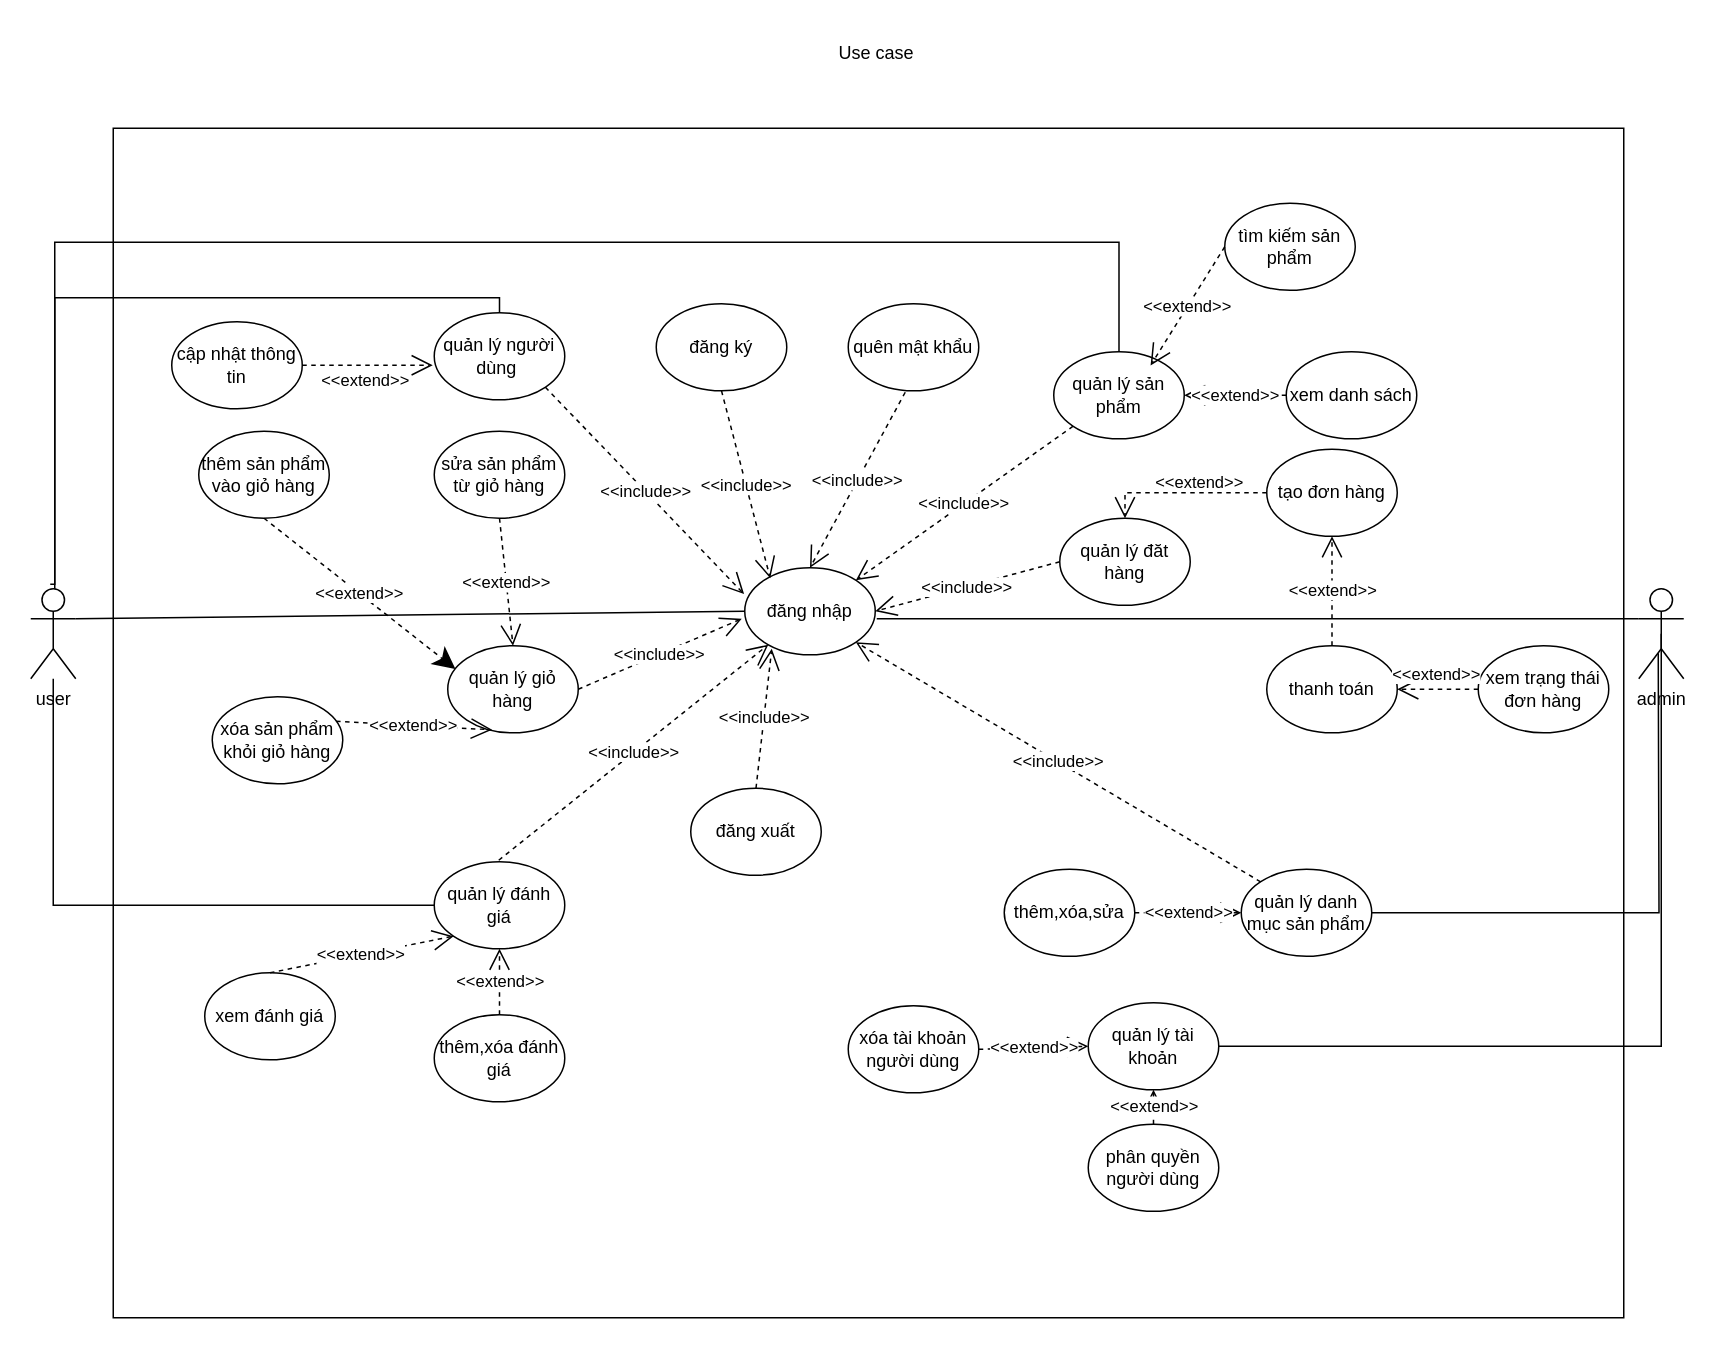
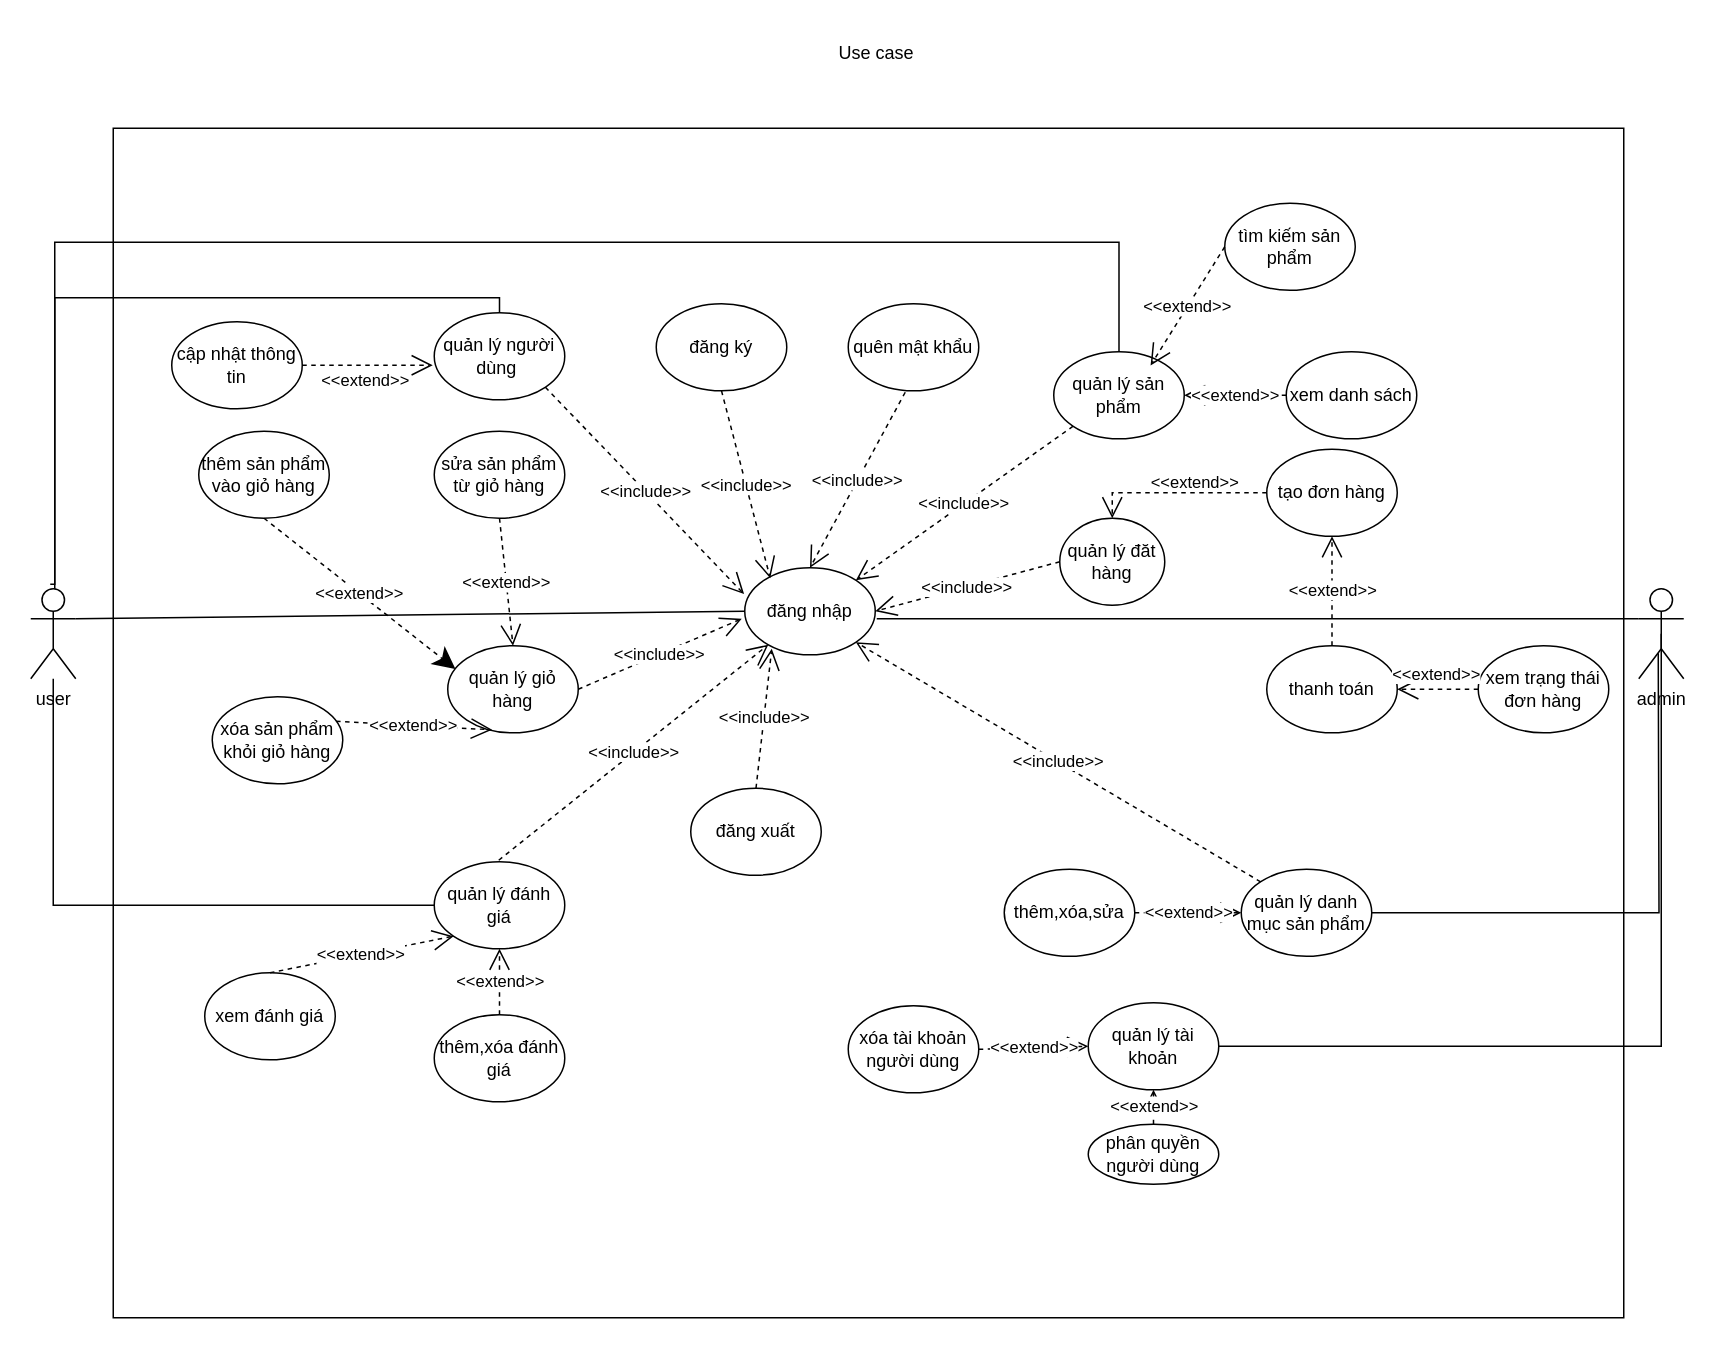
- <mxCell id="17" value="quản lý đăt hàng" style="ellipse;whiteSpace=wrap;html=1;" vertex="1" parent="1"><mxGeometry x="706" y="345" width="87" height="58" as="geometry" /></mxCell>
+ <mxCell id="17" value="quản lý đăt hàng" style="ellipse;whiteSpace=wrap;html=1;" vertex="1" parent="1"><mxGeometry x="706" y="345" width="70" height="58" as="geometry" /></mxCell>
- <mxCell id="26" value="phân quyền người dùng" style="ellipse;whiteSpace=wrap;html=1;" vertex="1" parent="1"><mxGeometry x="725" y="749" width="87" height="58" as="geometry" /></mxCell>
+ <mxCell id="26" value="phân quyền người dùng" style="ellipse;whiteSpace=wrap;html=1;" vertex="1" parent="1"><mxGeometry x="725" y="749" width="87" height="40" as="geometry" /></mxCell>
